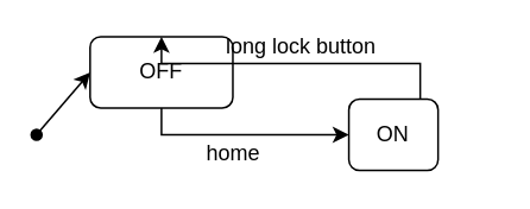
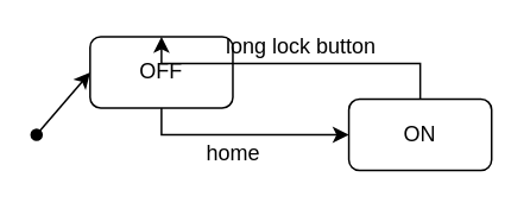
- <mxCell id="8" value="ON" style="rounded=1;whiteSpace=wrap;html=1;" vertex="1" parent="1"><mxGeometry x="195" y="55" width="50" height="40" as="geometry" /></mxCell>
+ <mxCell id="8" value="ON" style="rounded=1;whiteSpace=wrap;html=1;" vertex="1" parent="1"><mxGeometry x="195" y="55" width="80" height="40" as="geometry" /></mxCell>
